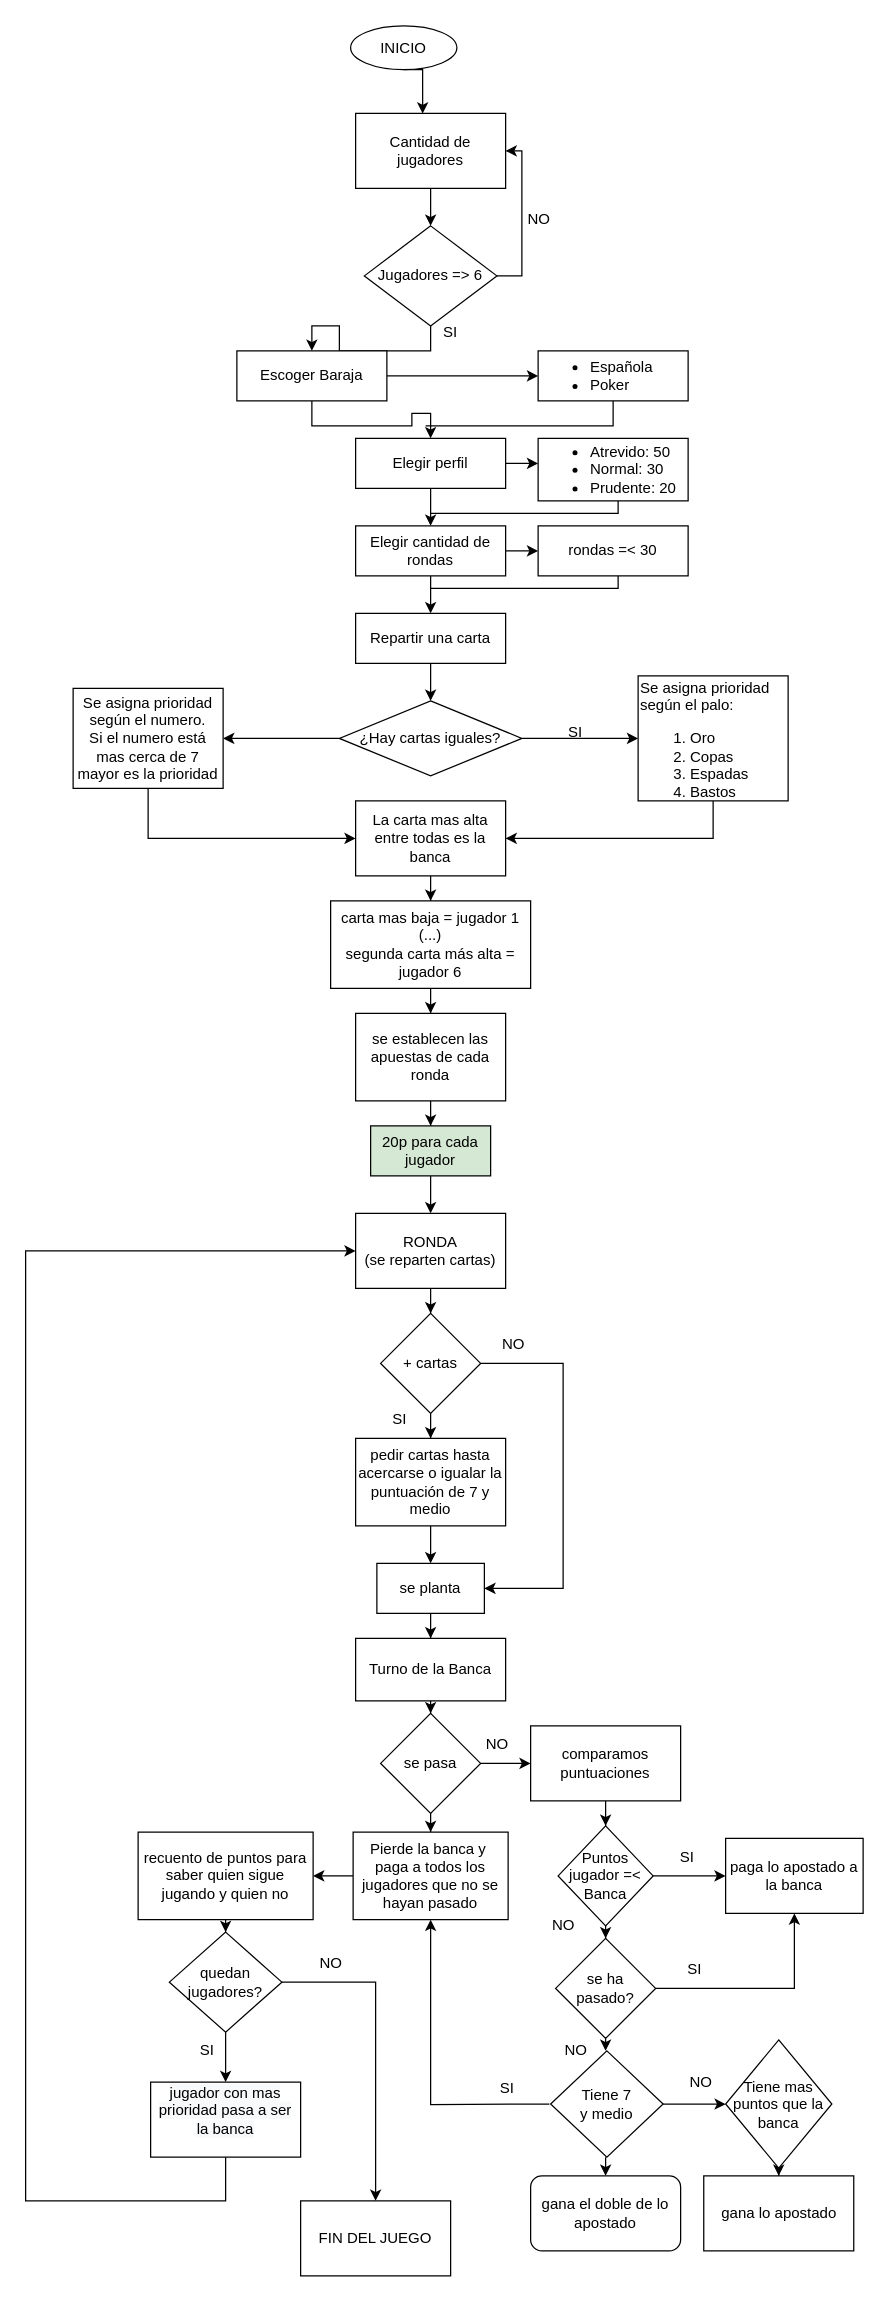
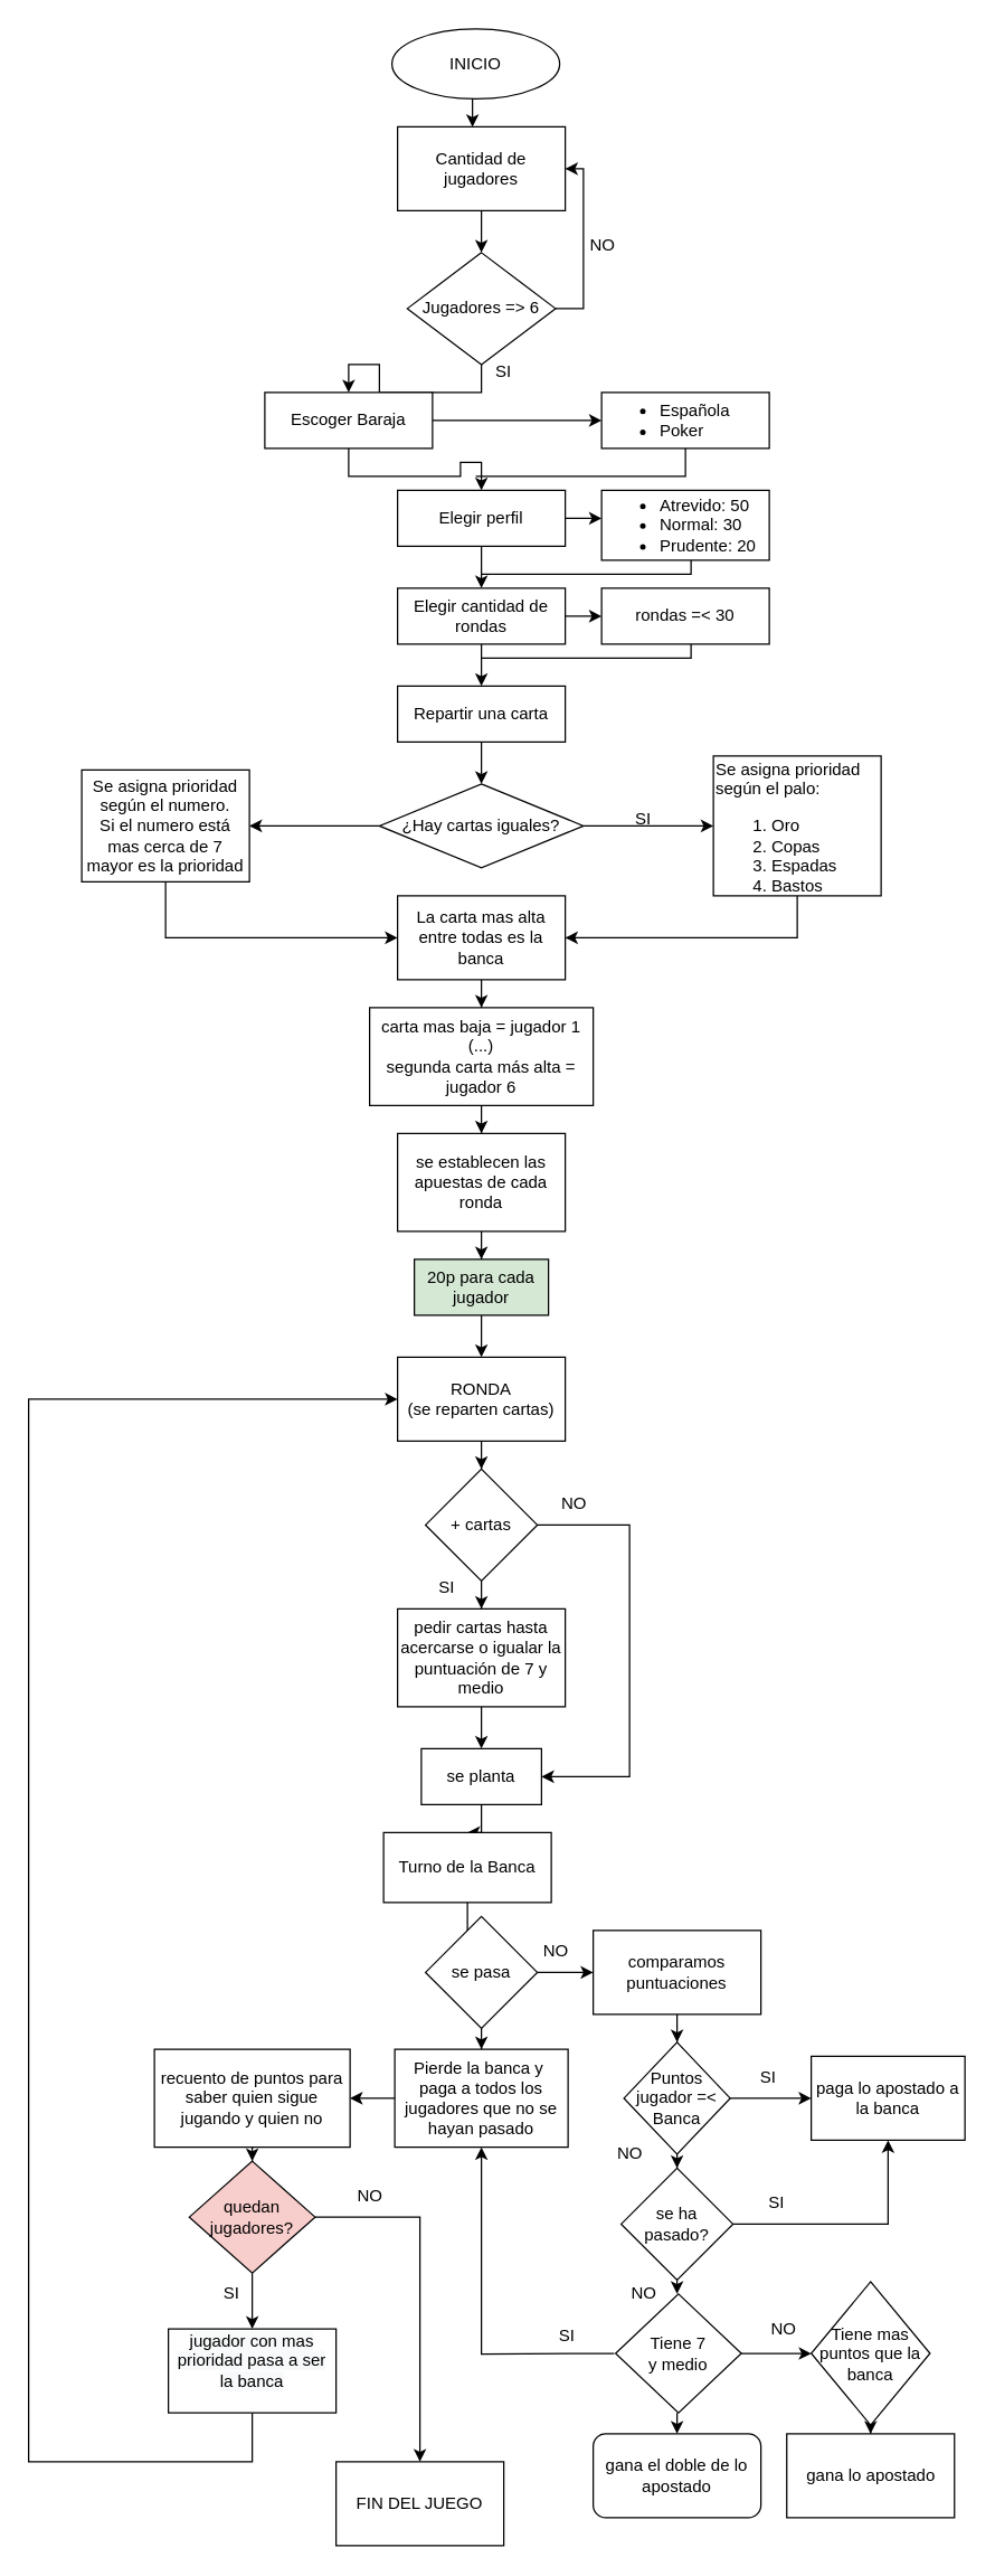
- <mxCell id="3" value="INICIO" style="ellipse;whiteSpace=wrap;html=1;" vertex="1" parent="1"><mxGeometry x="280" y="20" width="85" height="35" as="geometry" /></mxCell>
+ <mxCell id="3" value="INICIO" style="ellipse;whiteSpace=wrap;html=1;" vertex="1" parent="1"><mxGeometry x="280" y="20" width="120" height="50" as="geometry" /></mxCell>
- <mxCell id="54" value="Turno de la Banca" style="whiteSpace=wrap;html=1;rounded=0;" vertex="1" parent="1"><mxGeometry x="284" y="1310" width="120" height="50" as="geometry" /></mxCell>
+ <mxCell id="54" value="Turno de la Banca" style="whiteSpace=wrap;html=1;rounded=0;" vertex="1" parent="1"><mxGeometry x="274" y="1310" width="120" height="50" as="geometry" /></mxCell>
- <mxCell id="91" value="quedan jugadores?" style="rhombus;whiteSpace=wrap;html=1;rounded=0;" vertex="1" parent="1"><mxGeometry x="135" y="1545" width="90" height="80" as="geometry" /></mxCell>
+ <mxCell id="91" value="quedan jugadores?" style="rhombus;whiteSpace=wrap;html=1;rounded=0;fillColor=#f8cecc;" vertex="1" parent="1"><mxGeometry x="135" y="1545" width="90" height="80" as="geometry" /></mxCell>
